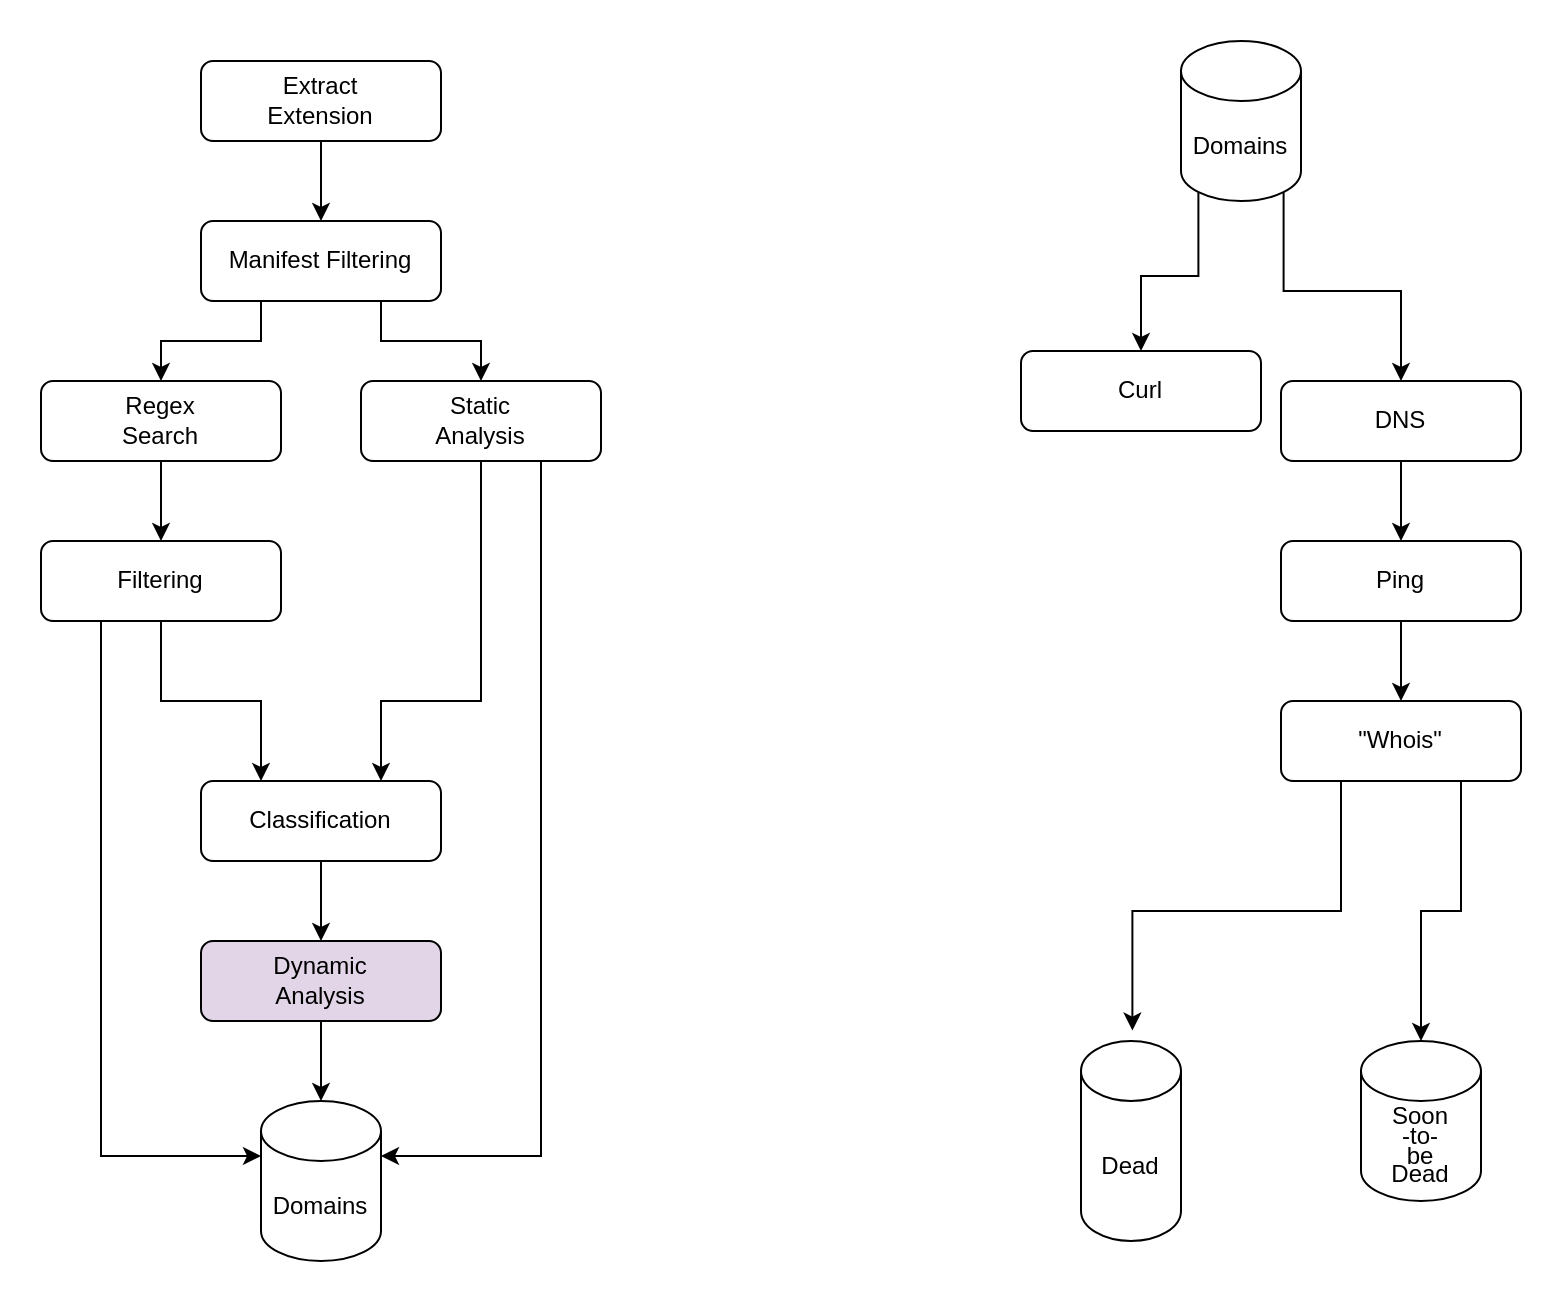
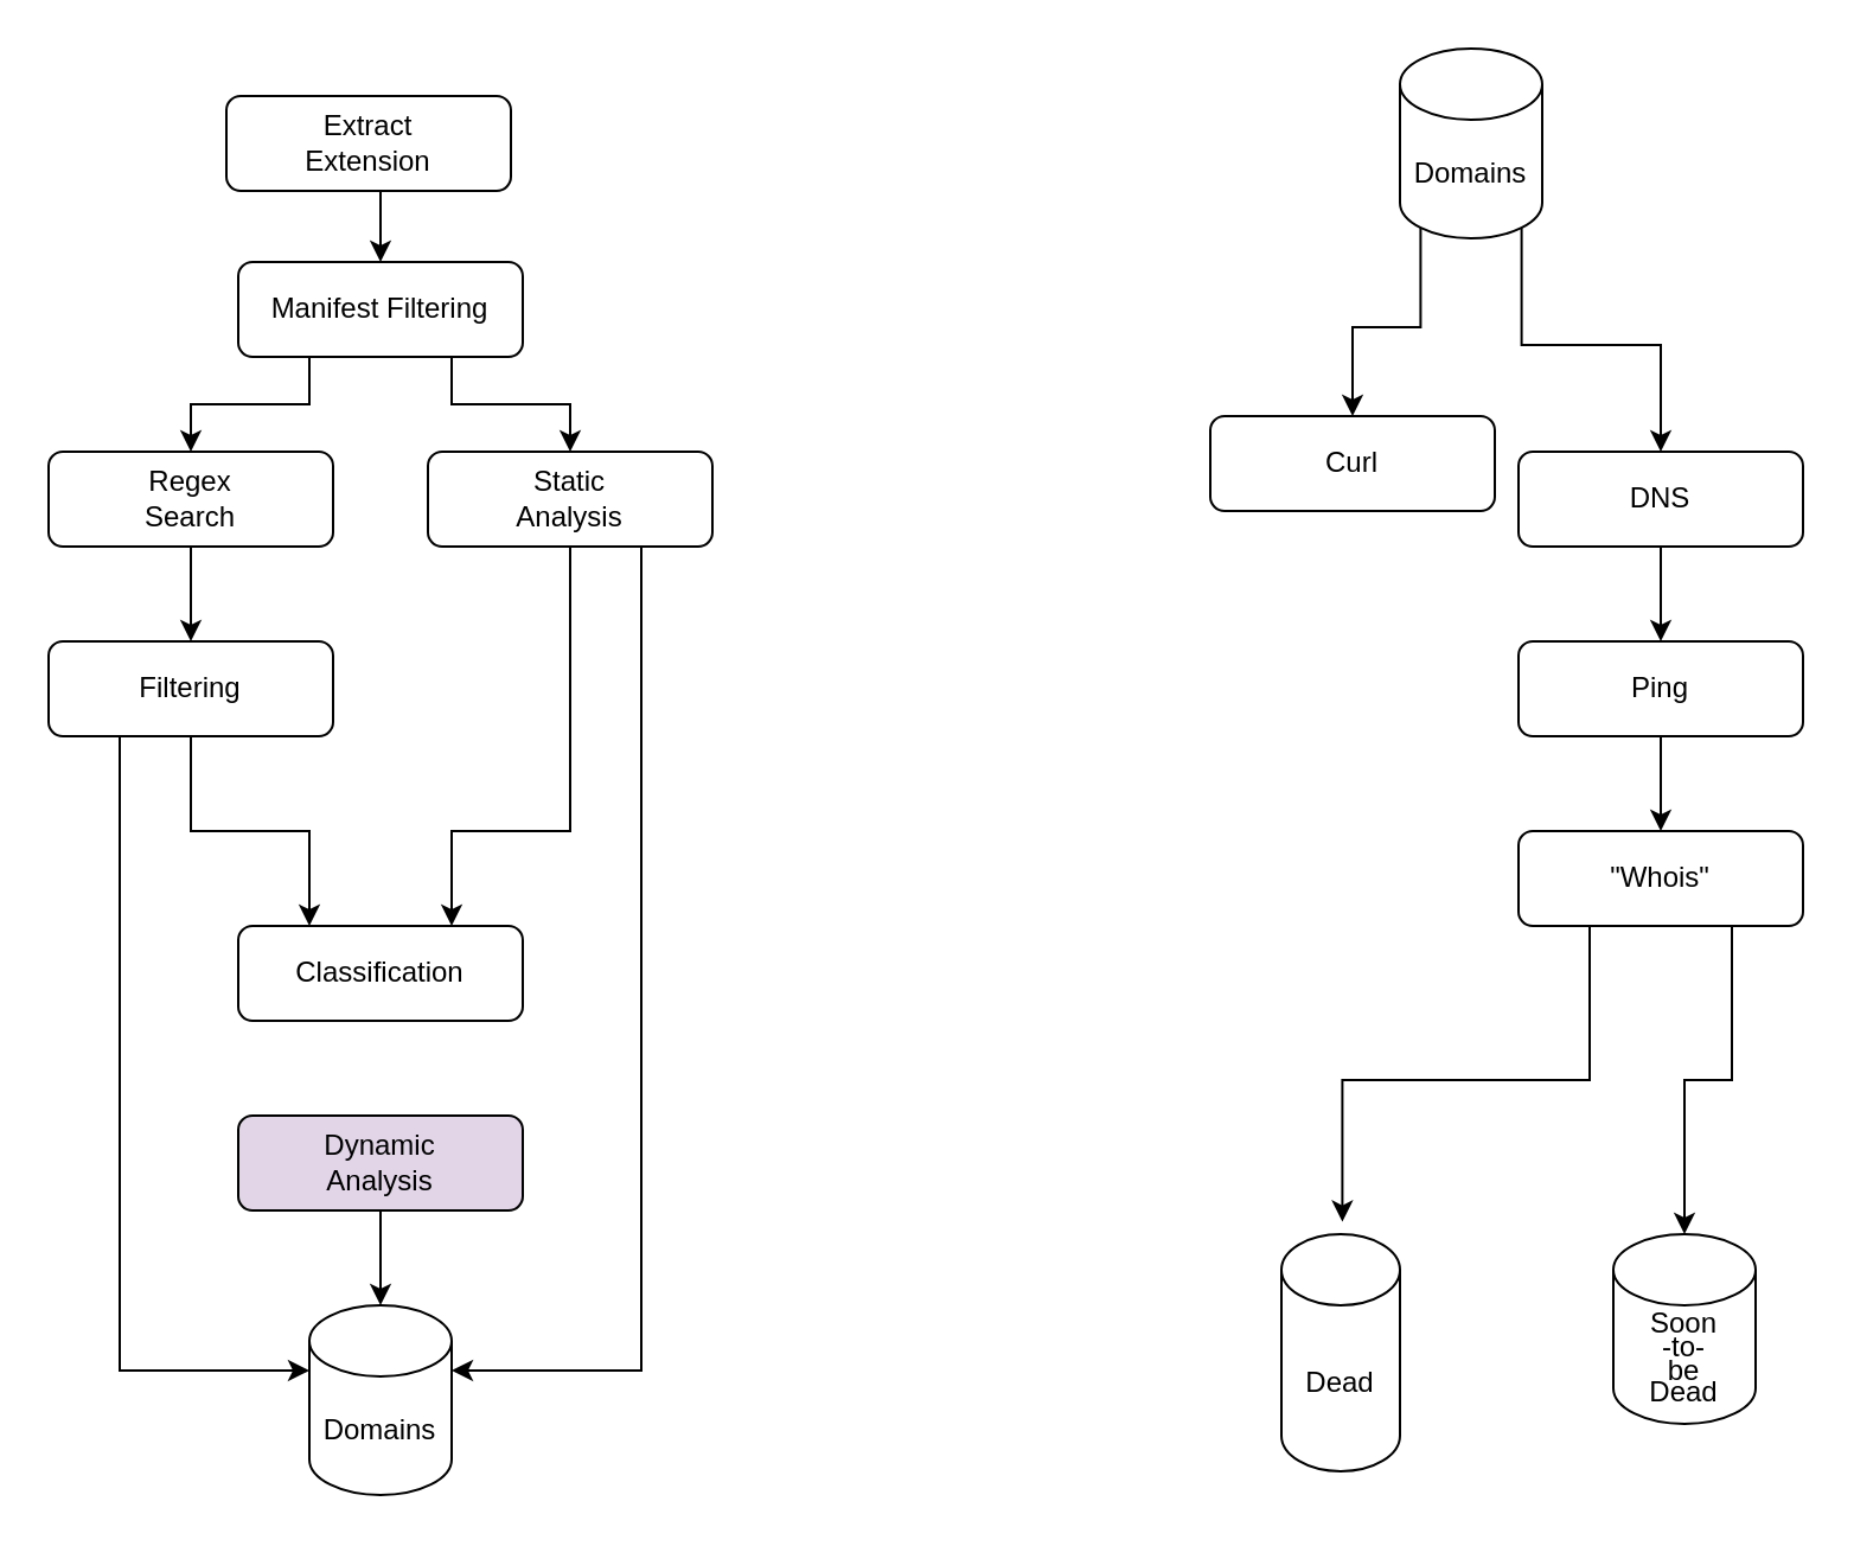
- <mxCell id="3" value="Extract&lt;br&gt;Extension" style="rounded=1;whiteSpace=wrap;html=1;" vertex="1" parent="1"><mxGeometry x="100" y="30" width="120" height="40" as="geometry" /></mxCell>
+ <mxCell id="3" value="Extract&lt;br&gt;Extension" style="rounded=1;whiteSpace=wrap;html=1;" vertex="1" parent="1"><mxGeometry x="95" y="40" width="120" height="40" as="geometry" /></mxCell>
- <mxCell id="13" style="edgeStyle=orthogonalEdgeStyle;rounded=0;orthogonalLoop=1;jettySize=auto;html=1;exitX=0.5;exitY=1;exitDx=0;exitDy=0;" edge="1" parent="1" source="14" target="15"><mxGeometry relative="1" as="geometry" /></mxCell>
